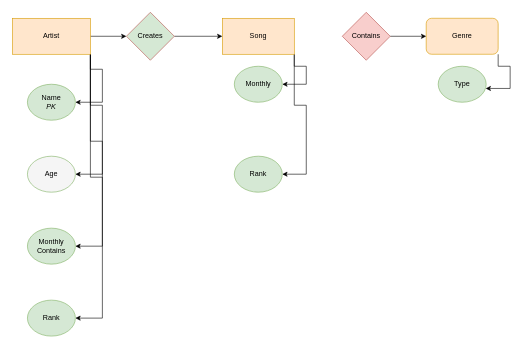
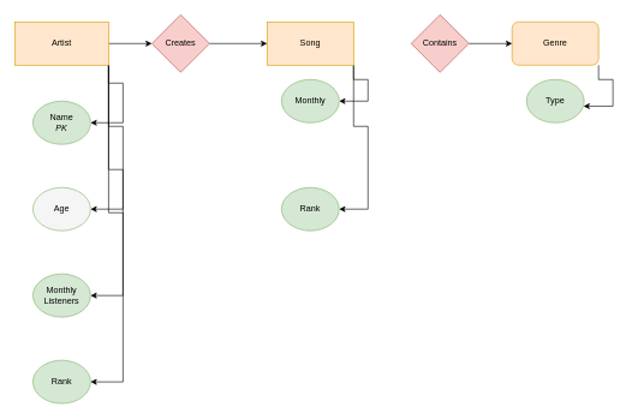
- <mxCell id="21" value="Creates" style="rhombus;whiteSpace=wrap;html=1;fillColor=#d5e8d4;strokeColor=#b85450;" vertex="1" parent="1"><mxGeometry x="210" y="20" width="80" height="80" as="geometry" /></mxCell>
+ <mxCell id="21" value="Creates" style="rhombus;whiteSpace=wrap;html=1;fillColor=#f8cecc;strokeColor=#b85450;" vertex="1" parent="1"><mxGeometry x="210" y="20" width="80" height="80" as="geometry" /></mxCell>
- <mxCell id="22" value="Monthly Contains" style="ellipse;whiteSpace=wrap;html=1;fillColor=#d5e8d4;strokeColor=#82b366;" vertex="1" parent="1"><mxGeometry x="45" y="380" width="80" height="60" as="geometry" /></mxCell>
+ <mxCell id="22" value="Monthly Listeners" style="ellipse;whiteSpace=wrap;html=1;fillColor=#d5e8d4;strokeColor=#82b366;" vertex="1" parent="1"><mxGeometry x="45" y="380" width="80" height="60" as="geometry" /></mxCell>
